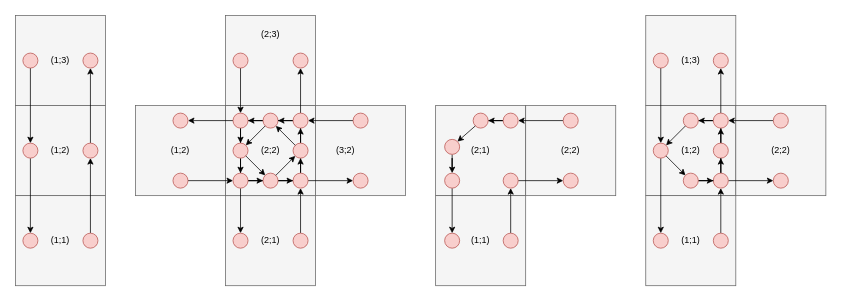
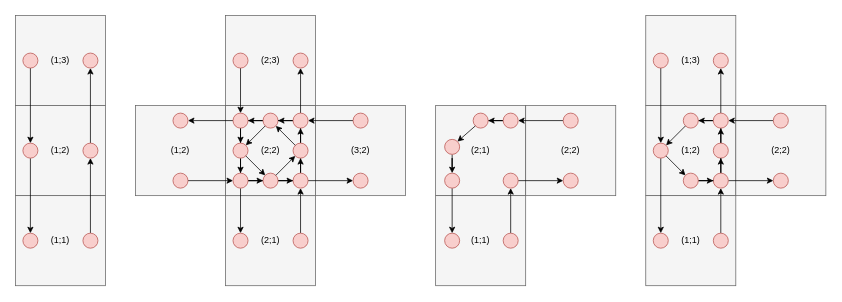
- <mxCell id="49" value="(2;3)" style="text;html=1;strokeColor=none;fillColor=none;align=center;verticalAlign=middle;whiteSpace=wrap;rounded=0;" vertex="1" parent="1"><mxGeometry x="330" y="30" width="60" height="30" as="geometry" /></mxCell>
+ <mxCell id="49" value="(2;3)" style="text;html=1;strokeColor=none;fillColor=none;align=center;verticalAlign=middle;whiteSpace=wrap;rounded=0;" vertex="1" parent="1"><mxGeometry x="330" y="65" width="60" height="30" as="geometry" /></mxCell>
- <mxCell id="47" value="(3;2)" style="text;html=1;strokeColor=none;fillColor=none;align=center;verticalAlign=middle;whiteSpace=wrap;rounded=0;" vertex="1" parent="1"><mxGeometry x="430" y="185" width="60" height="30" as="geometry" /></mxCell>
+ <mxCell id="47" value="(3;2)" style="text;html=1;strokeColor=none;fillColor=none;align=center;verticalAlign=middle;whiteSpace=wrap;rounded=0;" vertex="1" parent="1"><mxGeometry x="450" y="185" width="60" height="30" as="geometry" /></mxCell>
